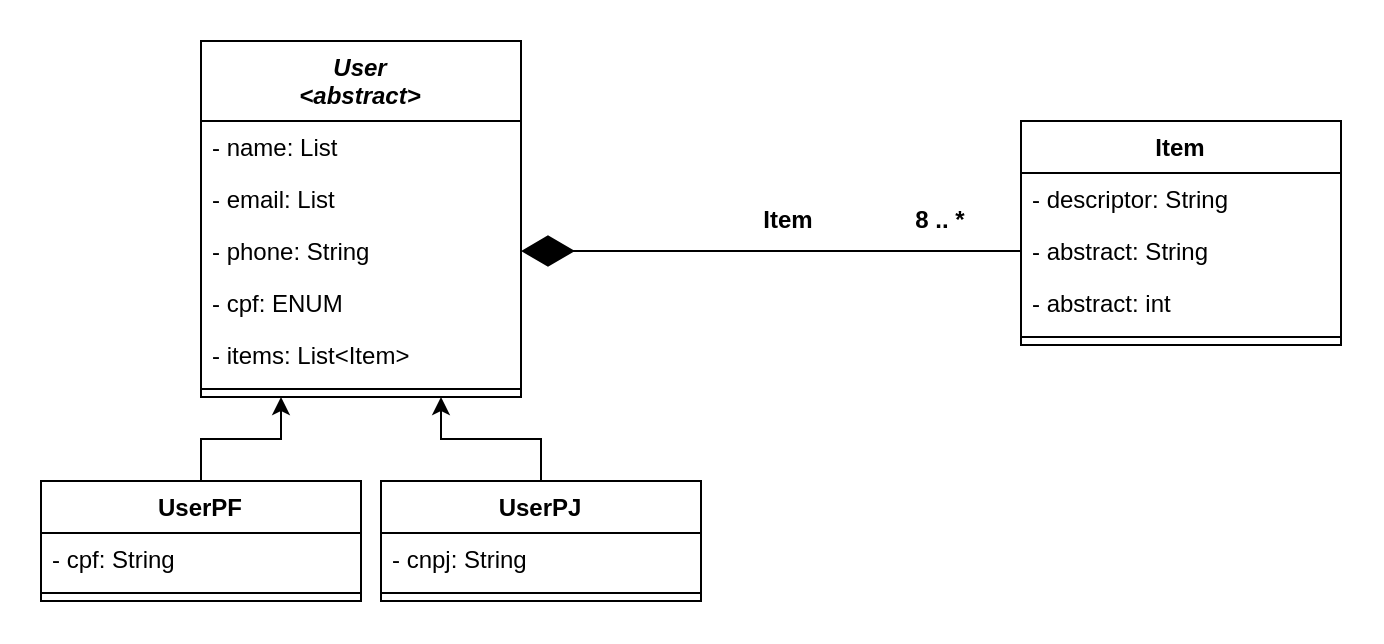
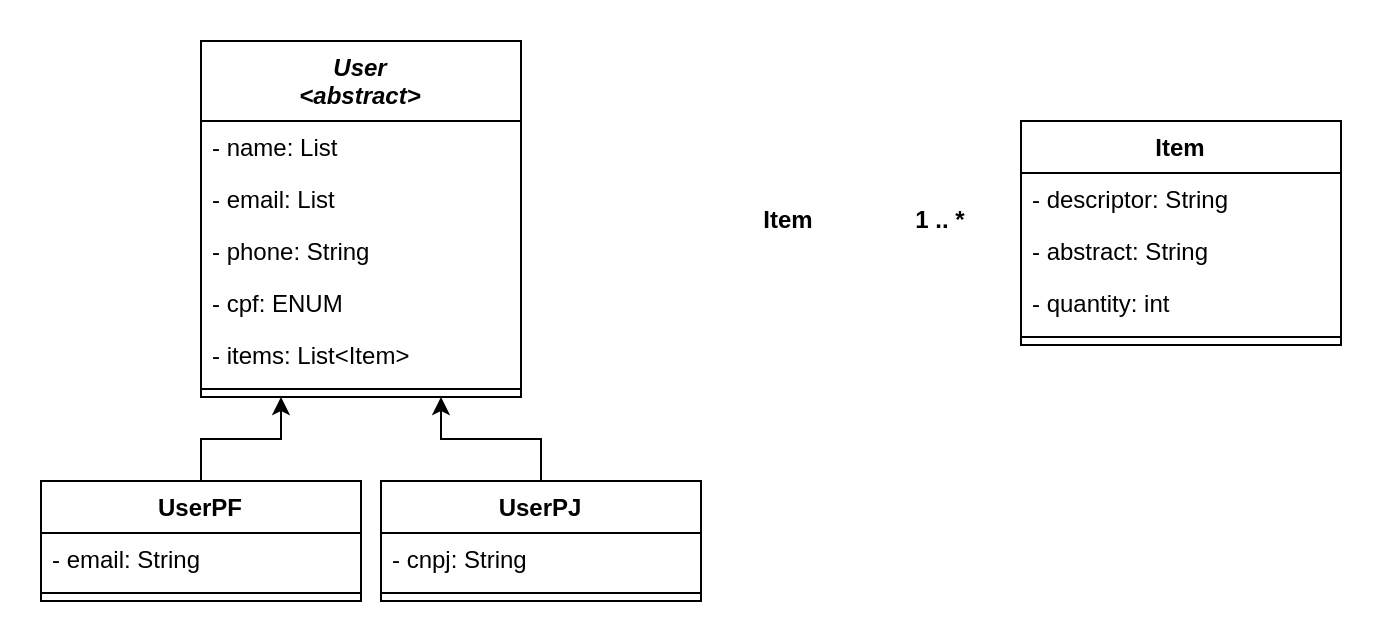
- <mxCell id="24" value="8 .. *" style="text;align=center;fontStyle=1;verticalAlign=middle;spacingLeft=3;spacingRight=3;strokeColor=none;rotatable=0;points=[[0,0.5],[1,0.5]];portConstraint=eastwest;" vertex="1" parent="1"><mxGeometry x="430" y="96" width="80" height="26" as="geometry" /></mxCell>
+ <mxCell id="24" value="1 .. *" style="text;align=center;fontStyle=1;verticalAlign=middle;spacingLeft=3;spacingRight=3;strokeColor=none;rotatable=0;points=[[0,0.5],[1,0.5]];portConstraint=eastwest;" vertex="1" parent="1"><mxGeometry x="430" y="96" width="80" height="26" as="geometry" /></mxCell>
- <mxCell id="22" value="" style="endArrow=diamondThin;endFill=1;endSize=24;html=1;rounded=0;exitX=0;exitY=0.5;exitDx=0;exitDy=0;entryX=1;entryY=0.5;entryDx=0;entryDy=0;" edge="1" parent="1" source="19" target="5"><mxGeometry width="160" relative="1" as="geometry"><mxPoint x="210" y="108.66" as="sourcePoint" /><mxPoint x="370" y="108.66" as="targetPoint" /></mxGeometry></mxCell>
- <mxCell id="20" value="- abstract: int" style="text;strokeColor=none;fillColor=none;align=left;verticalAlign=top;spacingLeft=4;spacingRight=4;overflow=hidden;rotatable=0;points=[[0,0.5],[1,0.5]];portConstraint=eastwest;" vertex="1" parent="17"><mxGeometry y="78" width="160" height="26" as="geometry" /></mxCell>
+ <mxCell id="20" value="- quantity: int" style="text;strokeColor=none;fillColor=none;align=left;verticalAlign=top;spacingLeft=4;spacingRight=4;overflow=hidden;rotatable=0;points=[[0,0.5],[1,0.5]];portConstraint=eastwest;" vertex="1" parent="17"><mxGeometry y="78" width="160" height="26" as="geometry" /></mxCell>
- <mxCell id="11" value="- cpf: String" style="text;strokeColor=none;fillColor=none;align=left;verticalAlign=top;spacingLeft=4;spacingRight=4;overflow=hidden;rotatable=0;points=[[0,0.5],[1,0.5]];portConstraint=eastwest;" vertex="1" parent="10"><mxGeometry y="26" width="160" height="26" as="geometry" /></mxCell>
+ <mxCell id="11" value="- email: String" style="text;strokeColor=none;fillColor=none;align=left;verticalAlign=top;spacingLeft=4;spacingRight=4;overflow=hidden;rotatable=0;points=[[0,0.5],[1,0.5]];portConstraint=eastwest;" vertex="1" parent="10"><mxGeometry y="26" width="160" height="26" as="geometry" /></mxCell>
